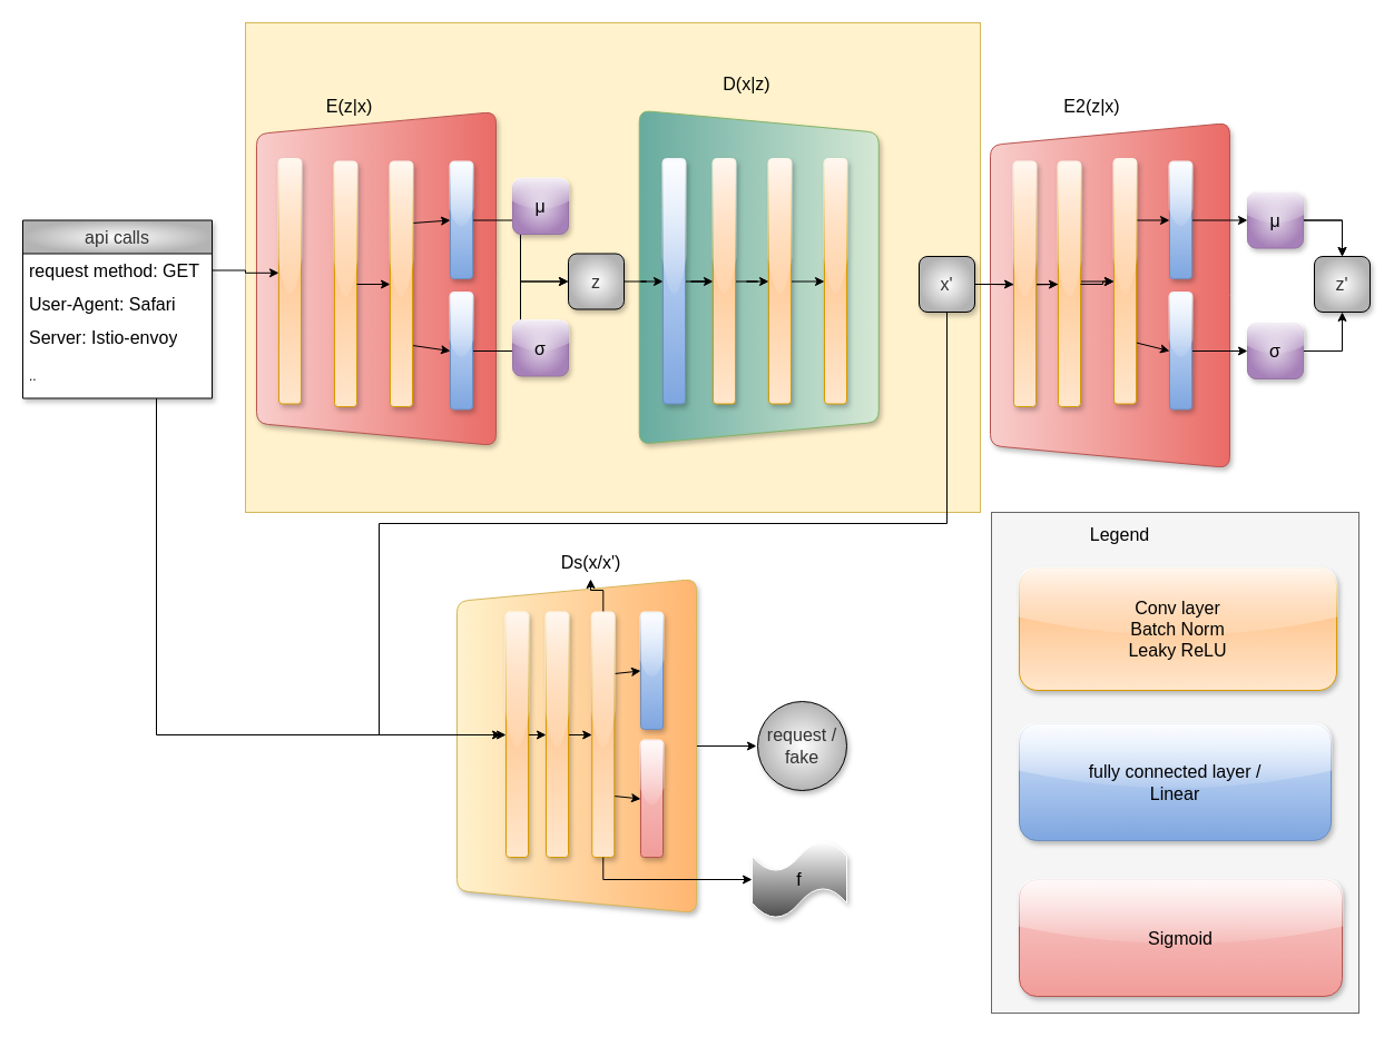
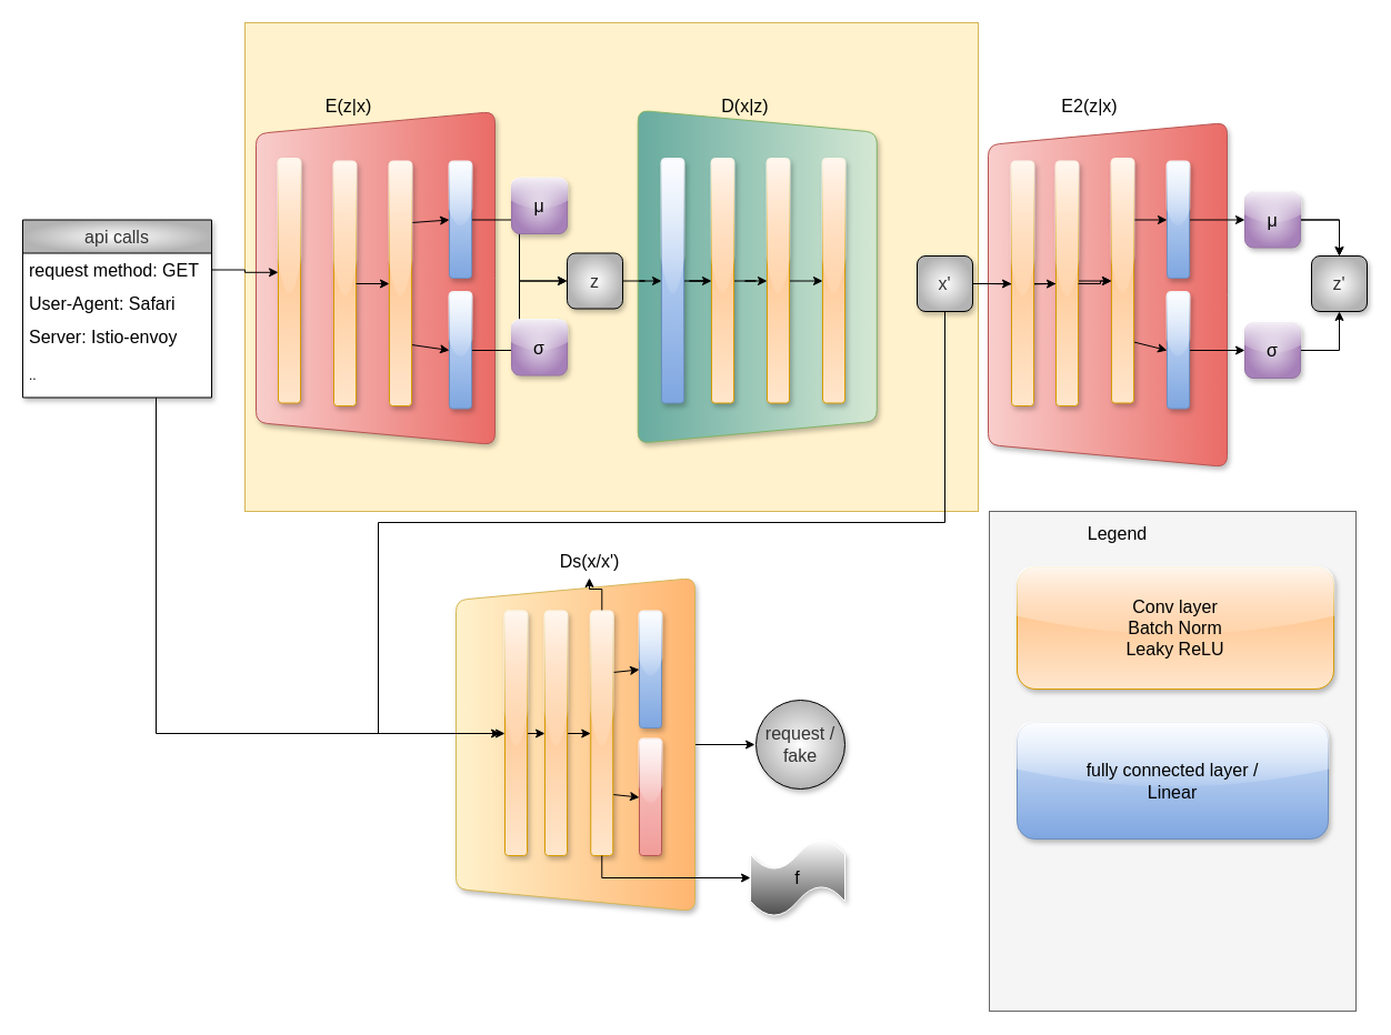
- <mxCell id="69" value="&lt;font style=&quot;font-size: 16px;&quot;&gt;D(x|z)&lt;/font&gt;" style="text;html=1;align=center;verticalAlign=middle;resizable=0;points=[];autosize=1;strokeColor=none;fillColor=none;fontSize=12;fontFamily=Helvetica;fontColor=default;" parent="1" vertex="1"><mxGeometry x="635" y="60" width="70" height="30" as="geometry" /></mxCell>
+ <mxCell id="69" value="&lt;font style=&quot;font-size: 16px;&quot;&gt;D(x|z)&lt;/font&gt;" style="text;html=1;align=center;verticalAlign=middle;resizable=0;points=[];autosize=1;strokeColor=none;fillColor=none;fontSize=12;fontFamily=Helvetica;fontColor=default;" parent="1" vertex="1"><mxGeometry x="635" y="80" width="70" height="30" as="geometry" /></mxCell>
- <mxCell id="76" value="&lt;font style=&quot;font-size: 16px;&quot;&gt;Sigmoid&lt;/font&gt;" style="rounded=1;whiteSpace=wrap;html=1;fillColor=#f8cecc;strokeColor=#b85450;glass=1;shadow=1;gradientColor=#F19C99;" vertex="1" parent="1"><mxGeometry x="915" y="790" width="290" height="105" as="geometry" /></mxCell>
